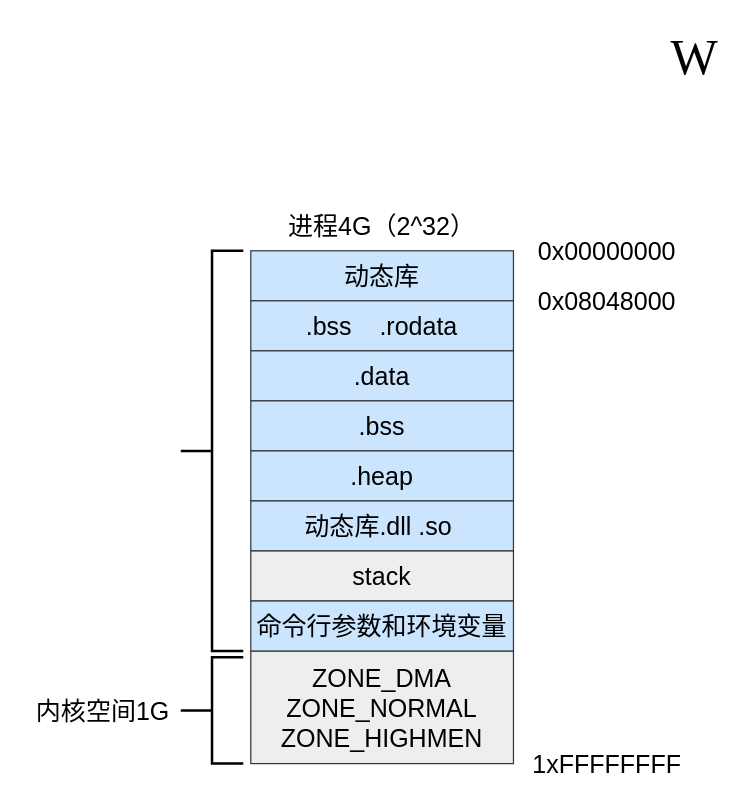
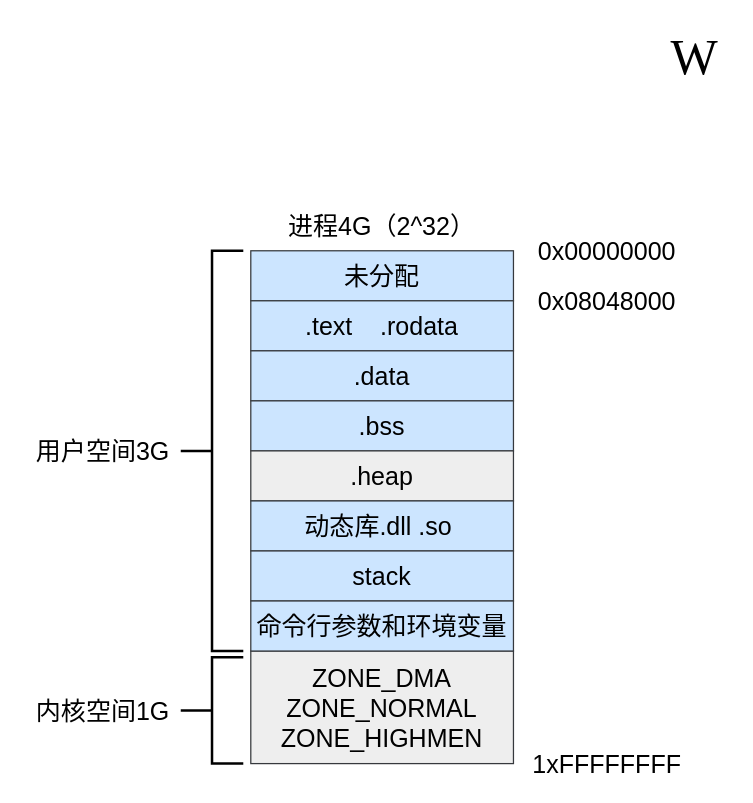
- <mxCell id="4" value="&lt;font style=&quot;font-size: 20px&quot;&gt;动态库&lt;/font&gt;" style="rounded=0;whiteSpace=wrap;html=1;fillColor=#cce5ff;strokeColor=#36393d;" vertex="1" parent="2"><mxGeometry x="180" y="30" width="210" height="40" as="geometry" /></mxCell>
+ <mxCell id="4" value="&lt;font style=&quot;font-size: 20px&quot;&gt;未分配&lt;/font&gt;" style="rounded=0;whiteSpace=wrap;html=1;fillColor=#cce5ff;strokeColor=#36393d;" vertex="1" parent="2"><mxGeometry x="180" y="30" width="210" height="40" as="geometry" /></mxCell>
- <mxCell id="5" value=".bss&amp;nbsp; &amp;nbsp; .rodata" style="rounded=0;whiteSpace=wrap;html=1;fontSize=20;fillColor=#cce5ff;strokeColor=#36393d;" vertex="1" parent="2"><mxGeometry x="180" y="70" width="210" height="40" as="geometry" /></mxCell>
+ <mxCell id="5" value=".text&amp;nbsp; &amp;nbsp; .rodata" style="rounded=0;whiteSpace=wrap;html=1;fontSize=20;fillColor=#cce5ff;strokeColor=#36393d;" vertex="1" parent="2"><mxGeometry x="180" y="70" width="210" height="40" as="geometry" /></mxCell>
+ <mxCell id="12" value="用户空间3G" style="text;html=1;strokeColor=none;fillColor=none;align=center;verticalAlign=middle;whiteSpace=wrap;rounded=0;fontSize=20;" vertex="1" parent="2"><mxGeometry y="180" width="124" height="20" as="geometry" /></mxCell>
- <mxCell id="8" value=".heap" style="rounded=0;whiteSpace=wrap;html=1;fontSize=20;fillColor=#cce5ff;strokeColor=#36393d;" vertex="1" parent="2"><mxGeometry x="180" y="190" width="210" height="40" as="geometry" /></mxCell>
+ <mxCell id="8" value=".heap" style="rounded=0;whiteSpace=wrap;html=1;fontSize=20;fillColor=#eeeeee;strokeColor=#36393d;" vertex="1" parent="2"><mxGeometry x="180" y="190" width="210" height="40" as="geometry" /></mxCell>
- <mxCell id="10" value="stack" style="rounded=0;whiteSpace=wrap;html=1;fontSize=20;fillColor=#eeeeee;strokeColor=#36393d;" vertex="1" parent="2"><mxGeometry x="180" y="270" width="210" height="40" as="geometry" /></mxCell>
+ <mxCell id="10" value="stack" style="rounded=0;whiteSpace=wrap;html=1;fontSize=20;fillColor=#cce5ff;strokeColor=#36393d;" vertex="1" parent="2"><mxGeometry x="180" y="270" width="210" height="40" as="geometry" /></mxCell>
